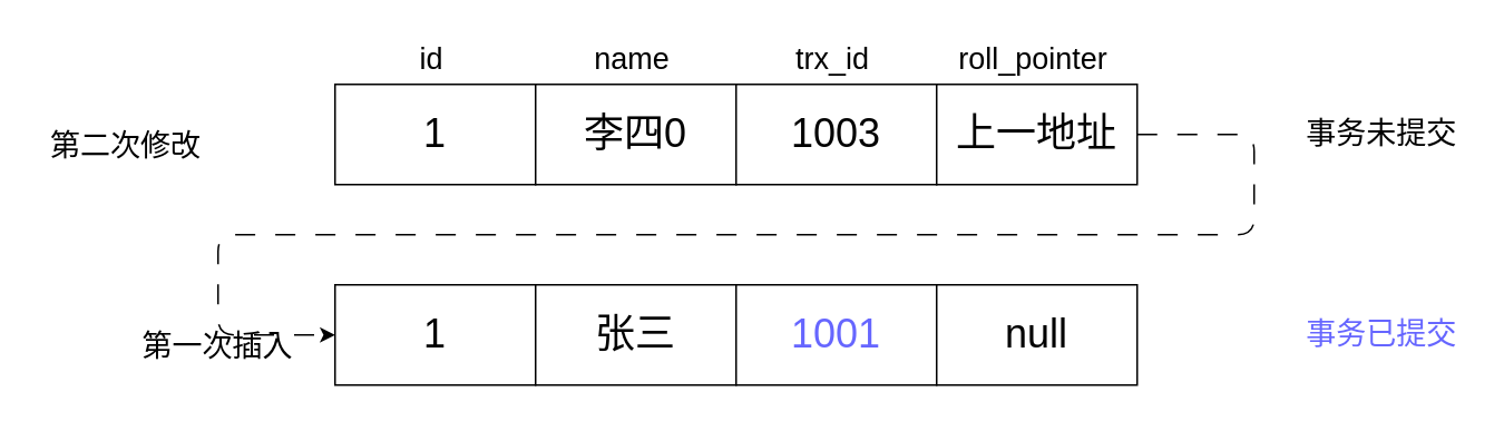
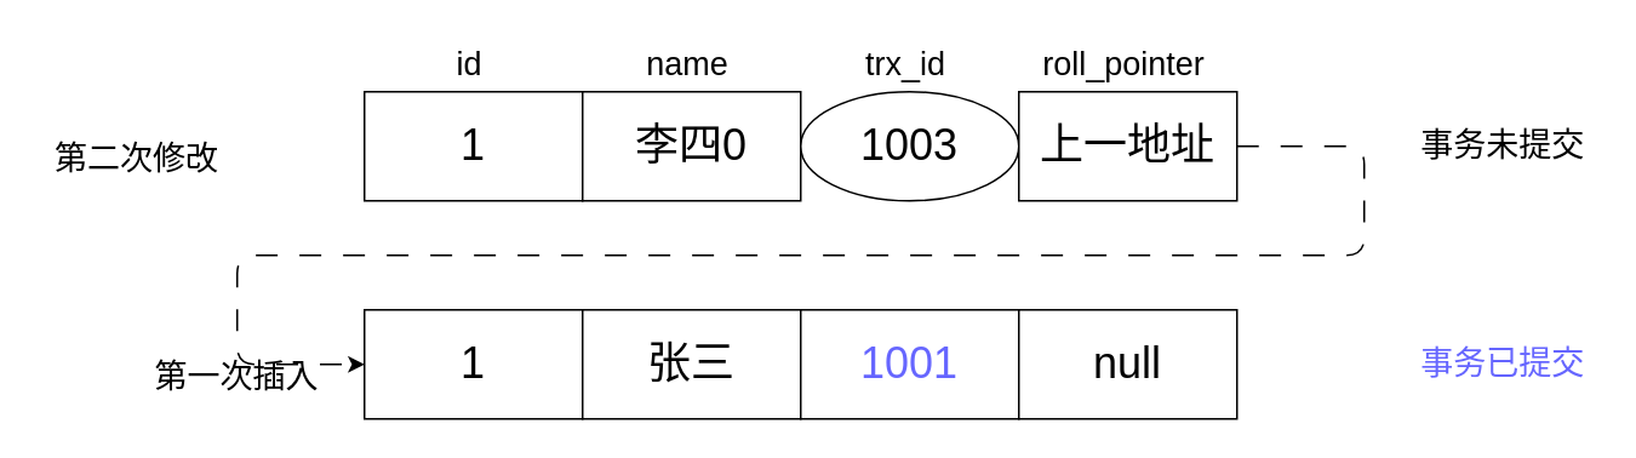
- <mxCell id="4" value="&lt;span style=&quot;font-size: 24px;&quot;&gt;1003&lt;/span&gt;" style="rounded=0;whiteSpace=wrap;html=1;" parent="1" vertex="1"><mxGeometry x="440" y="50" width="120" height="60" as="geometry" /></mxCell>
+ <mxCell id="4" value="&lt;span style=&quot;font-size: 24px;&quot;&gt;1003&lt;/span&gt;" style="ellipse;whiteSpace=wrap;html=1;" parent="1" vertex="1"><mxGeometry x="440" y="50" width="120" height="60" as="geometry" /></mxCell>
